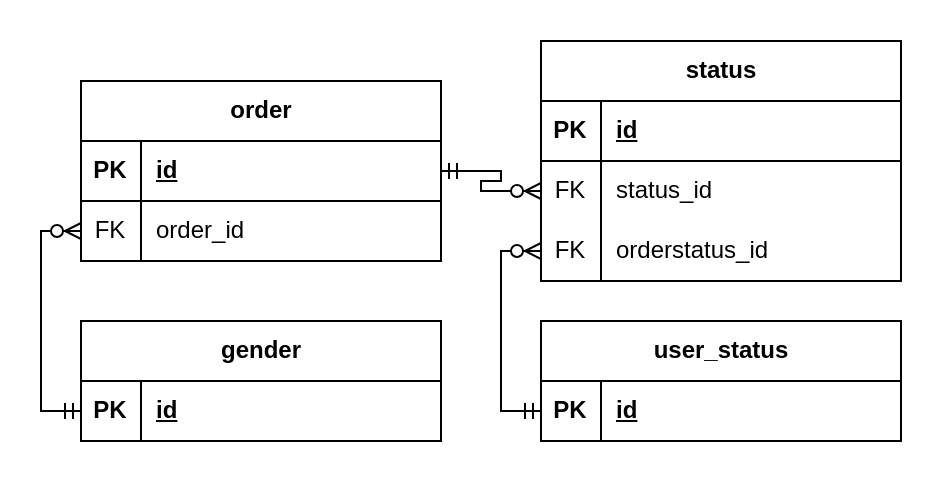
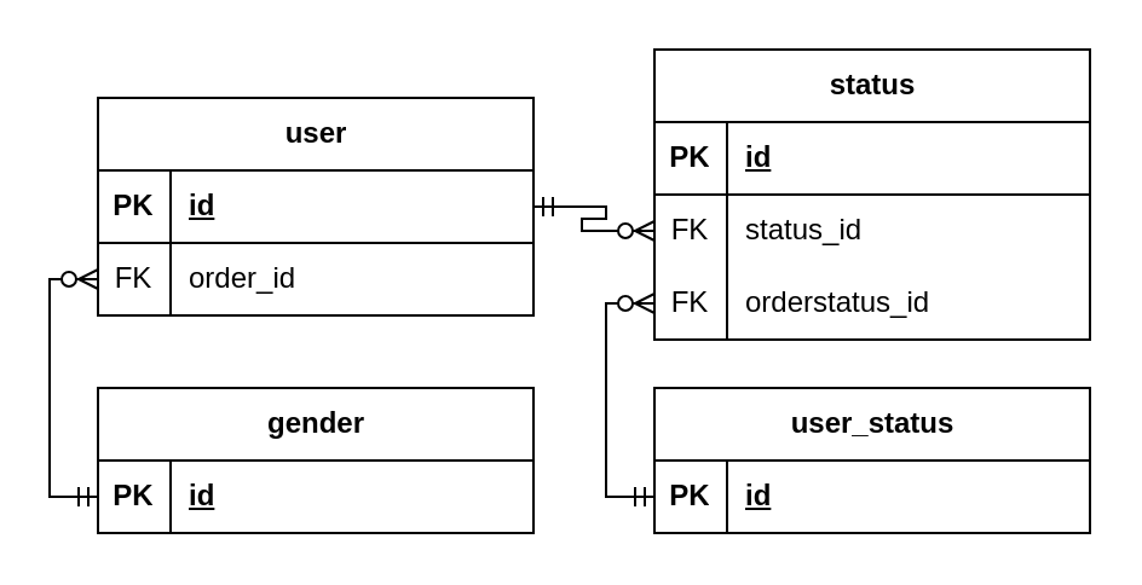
- <mxCell id="2" value="order" style="shape=table;startSize=30;container=1;collapsible=1;childLayout=tableLayout;fixedRows=1;rowLines=0;fontStyle=1;align=center;resizeLast=1;html=1;" parent="1" vertex="1"><mxGeometry x="40" y="40" width="180" height="90" as="geometry" /></mxCell>
+ <mxCell id="2" value="user" style="shape=table;startSize=30;container=1;collapsible=1;childLayout=tableLayout;fixedRows=1;rowLines=0;fontStyle=1;align=center;resizeLast=1;html=1;" parent="1" vertex="1"><mxGeometry x="40" y="40" width="180" height="90" as="geometry" /></mxCell>
